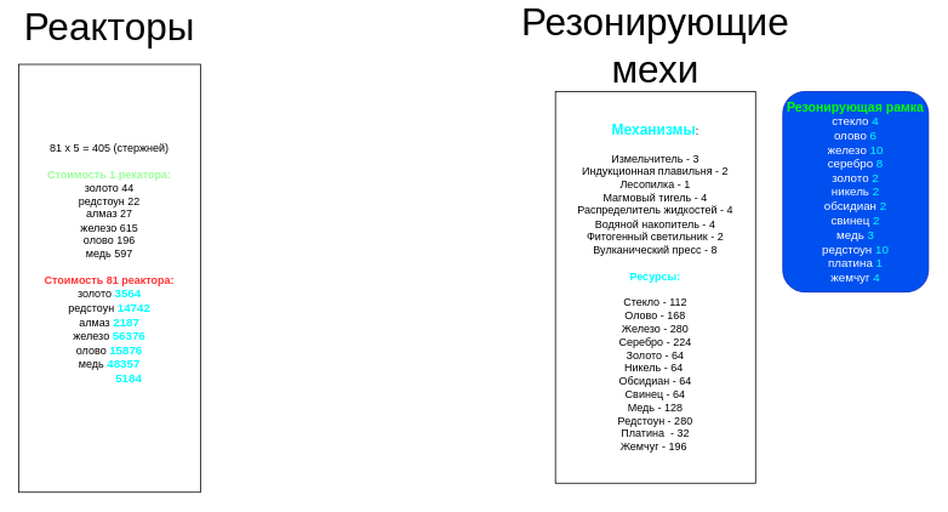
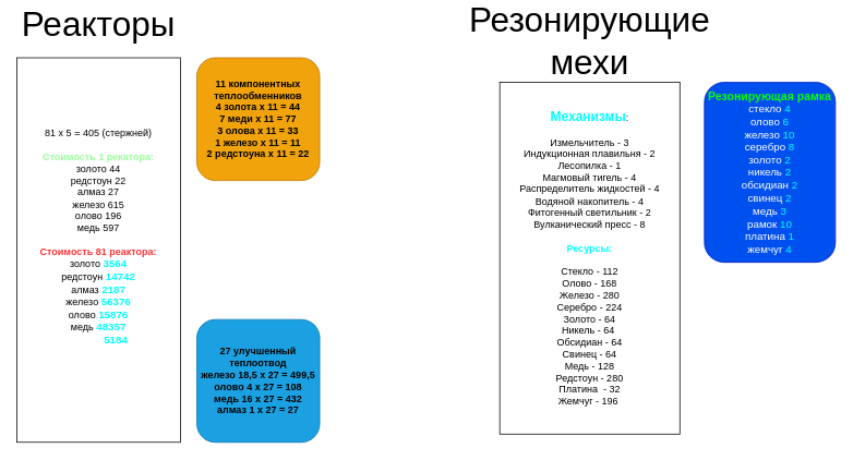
+ <mxCell id="4" value="&lt;font color=&quot;#000000&quot;&gt;&lt;b&gt;11 компонентных теплообменников&lt;br&gt;4 золота x 11 = 44&lt;br&gt;7 меди x 11 = 77&lt;br&gt;3 олова x 11 = 33&lt;br&gt;1 железо x 11 = 11&lt;br&gt;2 редстоуна x 11 = 22&lt;/b&gt;&lt;br&gt;&lt;/font&gt;" style="rounded=1;whiteSpace=wrap;html=1;fillColor=#f0a30a;strokeColor=#BD7000;fontColor=#ffffff;glass=0;sketch=0;shadow=0;" vertex="1" parent="1"><mxGeometry x="240" y="70" width="150" height="150" as="geometry" /></mxCell>
- <mxCell id="8" value="&lt;b style=&quot;font-size: 14px&quot;&gt;&lt;font color=&quot;#00ff00&quot;&gt;Резонирующая рамка&lt;br&gt;&lt;/font&gt;&lt;/b&gt;&lt;font style=&quot;font-size: 13px&quot;&gt;стекло &lt;font color=&quot;#00ffff&quot;&gt;4&lt;/font&gt;&lt;br&gt;олово&lt;/font&gt;&lt;font style=&quot;font-size: 13px&quot;&gt;&lt;font color=&quot;#00ffff&quot;&gt; 6&lt;/font&gt;&lt;br&gt;железо &lt;/font&gt;&lt;font style=&quot;font-size: 13px&quot;&gt;&lt;font color=&quot;#00ffff&quot;&gt;10&lt;/font&gt;&lt;br&gt;серебро &lt;/font&gt;&lt;font style=&quot;font-size: 13px&quot;&gt;&lt;font color=&quot;#00ffff&quot;&gt;8&lt;/font&gt;&lt;br&gt;золото &lt;/font&gt;&lt;font style=&quot;font-size: 13px&quot;&gt;&lt;font color=&quot;#00ffff&quot;&gt;2&lt;/font&gt;&lt;br&gt;никель &lt;/font&gt;&lt;font style=&quot;font-size: 13px&quot;&gt;&lt;font color=&quot;#00ffff&quot;&gt;2&lt;/font&gt;&lt;br&gt;обсидиан &lt;/font&gt;&lt;font style=&quot;font-size: 13px&quot;&gt;&lt;font color=&quot;#00ffff&quot;&gt;2&lt;/font&gt;&lt;br&gt;свинец &lt;/font&gt;&lt;font style=&quot;font-size: 13px&quot;&gt;&lt;font color=&quot;#00ffff&quot;&gt;2&lt;/font&gt;&lt;br&gt;медь &lt;/font&gt;&lt;font style=&quot;font-size: 13px&quot;&gt;&lt;font color=&quot;#00ffff&quot;&gt;3&lt;/font&gt;&lt;br&gt;редстоун &lt;/font&gt;&lt;font style=&quot;font-size: 13px&quot;&gt;&lt;font color=&quot;#00ffff&quot;&gt;10&lt;/font&gt;&lt;br&gt;платина &lt;/font&gt;&lt;font style=&quot;font-size: 13px&quot;&gt;&lt;font color=&quot;#00ffff&quot;&gt;1&lt;/font&gt;&lt;br&gt;жемчуг &lt;/font&gt;&lt;font color=&quot;#00ffff&quot; style=&quot;font-size: 13px&quot;&gt;4&lt;/font&gt;" style="rounded=1;whiteSpace=wrap;html=1;fillColor=#0050ef;strokeColor=#001DBC;fontColor=#ffffff;glass=0;sketch=0;shadow=0;" vertex="1" parent="1"><mxGeometry x="860" y="100" width="160" height="220" as="geometry" /></mxCell>
+ <mxCell id="8" value="&lt;b style=&quot;font-size: 14px&quot;&gt;&lt;font color=&quot;#00ff00&quot;&gt;Резонирующая рамка&lt;br&gt;&lt;/font&gt;&lt;/b&gt;&lt;font style=&quot;font-size: 13px&quot;&gt;стекло &lt;font color=&quot;#00ffff&quot;&gt;4&lt;/font&gt;&lt;br&gt;олово&lt;/font&gt;&lt;font style=&quot;font-size: 13px&quot;&gt;&lt;font color=&quot;#00ffff&quot;&gt; 6&lt;/font&gt;&lt;br&gt;железо &lt;/font&gt;&lt;font style=&quot;font-size: 13px&quot;&gt;&lt;font color=&quot;#00ffff&quot;&gt;10&lt;/font&gt;&lt;br&gt;серебро &lt;/font&gt;&lt;font style=&quot;font-size: 13px&quot;&gt;&lt;font color=&quot;#00ffff&quot;&gt;8&lt;/font&gt;&lt;br&gt;золото &lt;/font&gt;&lt;font style=&quot;font-size: 13px&quot;&gt;&lt;font color=&quot;#00ffff&quot;&gt;2&lt;/font&gt;&lt;br&gt;никель &lt;/font&gt;&lt;font style=&quot;font-size: 13px&quot;&gt;&lt;font color=&quot;#00ffff&quot;&gt;2&lt;/font&gt;&lt;br&gt;обсидиан &lt;/font&gt;&lt;font style=&quot;font-size: 13px&quot;&gt;&lt;font color=&quot;#00ffff&quot;&gt;2&lt;/font&gt;&lt;br&gt;свинец &lt;/font&gt;&lt;font style=&quot;font-size: 13px&quot;&gt;&lt;font color=&quot;#00ffff&quot;&gt;2&lt;/font&gt;&lt;br&gt;медь &lt;/font&gt;&lt;font style=&quot;font-size: 13px&quot;&gt;&lt;font color=&quot;#00ffff&quot;&gt;3&lt;/font&gt;&lt;br&gt;рамок &lt;/font&gt;&lt;font style=&quot;font-size: 13px&quot;&gt;&lt;font color=&quot;#00ffff&quot;&gt;10&lt;/font&gt;&lt;br&gt;платина &lt;/font&gt;&lt;font style=&quot;font-size: 13px&quot;&gt;&lt;font color=&quot;#00ffff&quot;&gt;1&lt;/font&gt;&lt;br&gt;жемчуг &lt;/font&gt;&lt;font color=&quot;#00ffff&quot; style=&quot;font-size: 13px&quot;&gt;4&lt;/font&gt;" style="rounded=1;whiteSpace=wrap;html=1;fillColor=#0050ef;strokeColor=#001DBC;fontColor=#ffffff;glass=0;sketch=0;shadow=0;" vertex="1" parent="1"><mxGeometry x="860" y="100" width="160" height="220" as="geometry" /></mxCell>
+ <mxCell id="5" value="&lt;font color=&quot;#000000&quot;&gt;&lt;b&gt;27 улучшенный теплоотвод&lt;br&gt;железо 18,5 x 27 = 499,5&lt;br&gt;олово 4 x 27 = 108&lt;br&gt;медь 16 x 27 = 432&lt;br&gt;алмаз 1 x 27 = 27&lt;/b&gt;&lt;br&gt;&lt;/font&gt;" style="rounded=1;whiteSpace=wrap;html=1;fillColor=#1ba1e2;strokeColor=#006EAF;glass=0;sketch=0;shadow=0;fontColor=#ffffff;" vertex="1" parent="1"><mxGeometry x="240" y="390" width="150" height="150" as="geometry" /></mxCell>
